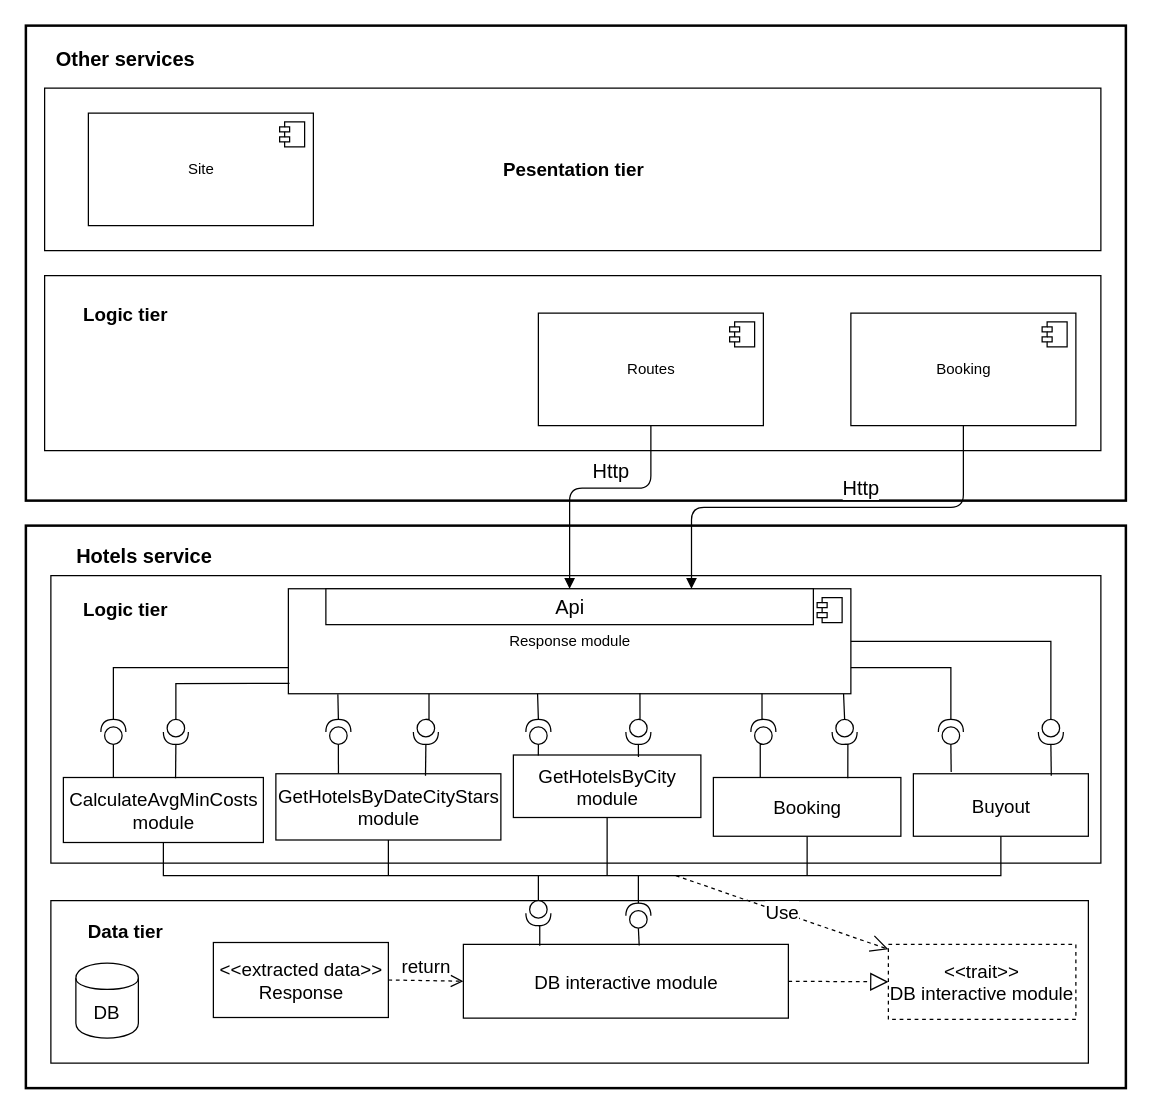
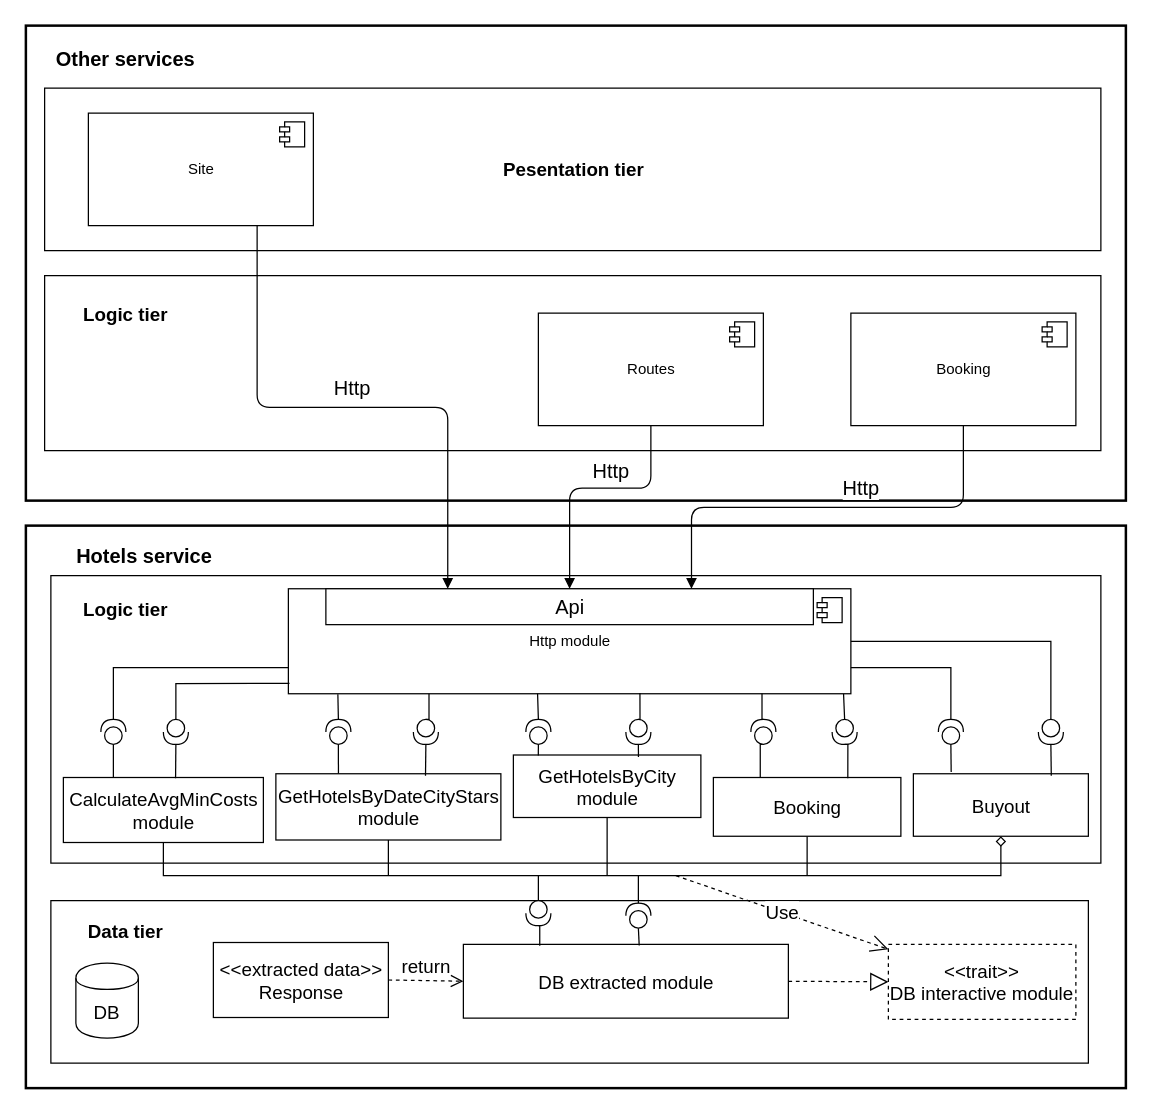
+ <mxCell id="18" value="" style="endArrow=block;endFill=1;html=1;edgeStyle=orthogonalEdgeStyle;align=left;verticalAlign=top;fontSize=16;exitX=0.75;exitY=1;exitDx=0;exitDy=0;entryX=0.25;entryY=0;entryDx=0;entryDy=0;" edge="1" parent="1" source="7" target="15"><mxGeometry x="-1" relative="1" as="geometry"><mxPoint x="190" y="280" as="sourcePoint" /><mxPoint x="350" y="280" as="targetPoint" /></mxGeometry></mxCell>
+ <mxCell id="19" value="" style="resizable=0;html=1;align=left;verticalAlign=bottom;labelBackgroundColor=#ffffff;fontSize=10;" connectable="0" vertex="1" parent="18"><mxGeometry x="-1" relative="1" as="geometry" /></mxCell>
+ <mxCell id="20" value="Http" style="text;html=1;resizable=0;points=[];align=center;verticalAlign=middle;labelBackgroundColor=#ffffff;fontSize=16;" vertex="1" connectable="0" parent="18"><mxGeometry x="-0.297" y="47" relative="1" as="geometry"><mxPoint x="65" y="31" as="offset" /></mxGeometry></mxCell>
- <mxCell id="13" value="&lt;div style=&quot;text-align: center&quot;&gt;&lt;span&gt;Response module&lt;/span&gt;&lt;/div&gt;" style="html=1;" vertex="1" parent="1"><mxGeometry x="230" y="470.5" width="450" height="84" as="geometry" /></mxCell>
+ <mxCell id="13" value="&lt;div style=&quot;text-align: center&quot;&gt;&lt;span&gt;Http module&lt;/span&gt;&lt;/div&gt;" style="html=1;" vertex="1" parent="1"><mxGeometry x="230" y="470.5" width="450" height="84" as="geometry" /></mxCell>
- <mxCell id="29" style="edgeStyle=orthogonalEdgeStyle;rounded=0;orthogonalLoop=1;jettySize=auto;html=1;exitX=0.5;exitY=1;exitDx=0;exitDy=0;entryX=0.5;entryY=1;entryDx=0;entryDy=0;endArrow=none;endFill=0;fontSize=15;" edge="1" parent="1" source="30" target="45"><mxGeometry relative="1" as="geometry"><Array as="points"><mxPoint x="130" y="700" /><mxPoint x="800" y="700" /></Array></mxGeometry></mxCell>
+ <mxCell id="29" style="edgeStyle=orthogonalEdgeStyle;rounded=0;orthogonalLoop=1;jettySize=auto;html=1;exitX=0.5;exitY=1;exitDx=0;exitDy=0;entryX=0.5;entryY=1;entryDx=0;entryDy=0;endArrow=diamond;endFill=0;fontSize=15;" edge="1" parent="1" source="30" target="45"><mxGeometry relative="1" as="geometry"><Array as="points"><mxPoint x="130" y="700" /><mxPoint x="800" y="700" /></Array></mxGeometry></mxCell>
- <mxCell id="35" value="DB interactive module" style="html=1;strokeWidth=1;fontSize=15;" vertex="1" parent="1"><mxGeometry x="370" y="755" width="260" height="59" as="geometry" /></mxCell>
+ <mxCell id="35" value="DB extracted module" style="html=1;strokeWidth=1;fontSize=15;" vertex="1" parent="1"><mxGeometry x="370" y="755" width="260" height="59" as="geometry" /></mxCell>
